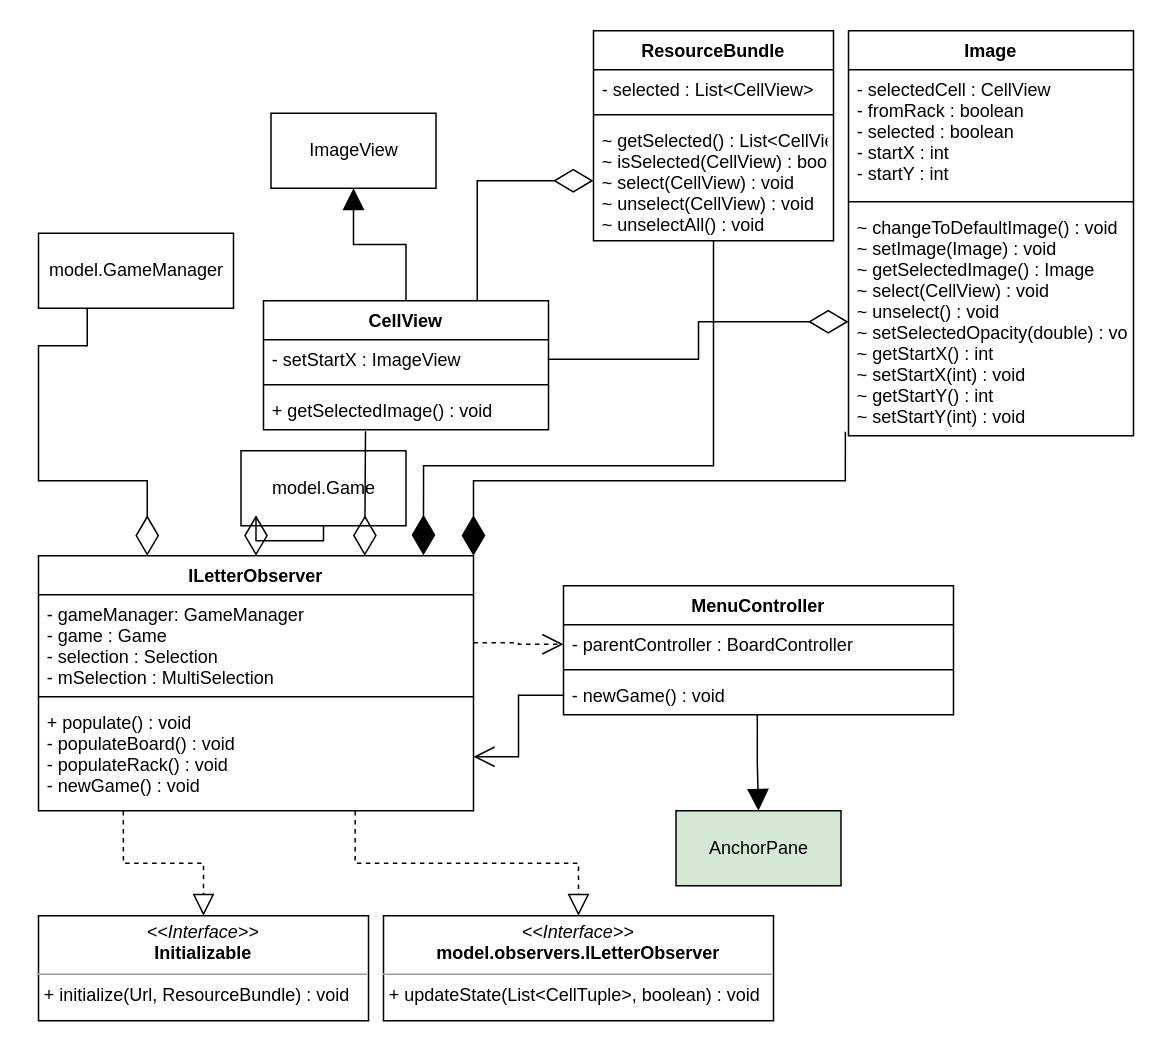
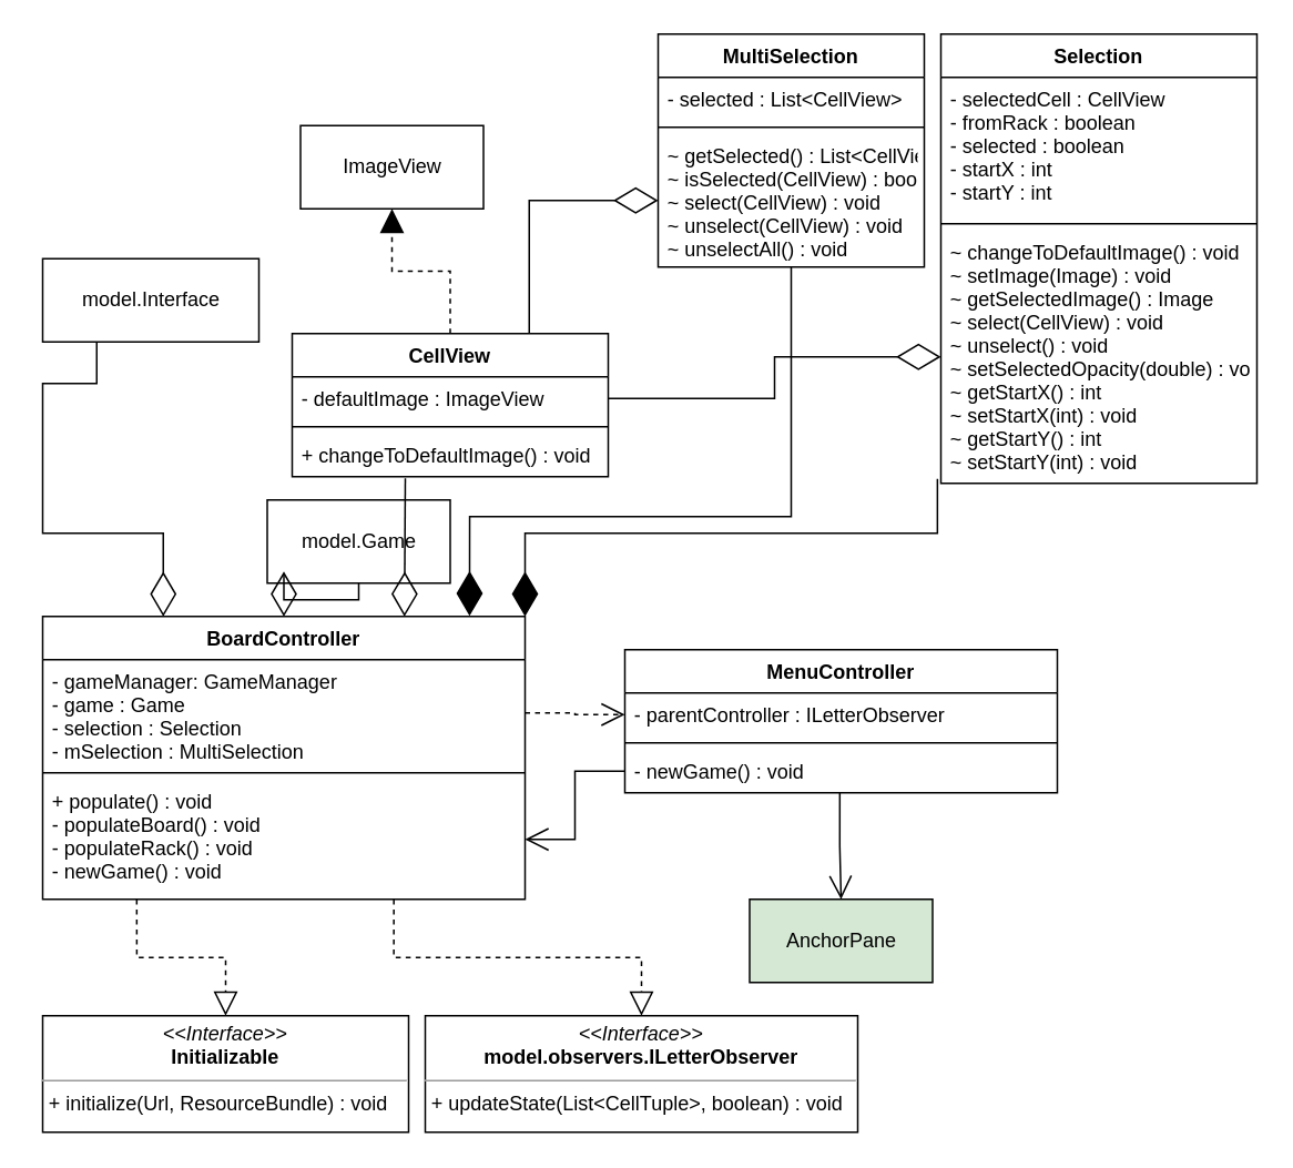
- <mxCell id="25" value="ResourceBundle" style="swimlane;fontStyle=1;align=center;verticalAlign=top;childLayout=stackLayout;horizontal=1;startSize=26;horizontalStack=0;resizeParent=1;resizeParentMax=0;resizeLast=0;collapsible=1;marginBottom=0;" parent="1" vertex="1"><mxGeometry x="390" y="20" width="160" height="140" as="geometry" /></mxCell>
+ <mxCell id="25" value="MultiSelection" style="swimlane;fontStyle=1;align=center;verticalAlign=top;childLayout=stackLayout;horizontal=1;startSize=26;horizontalStack=0;resizeParent=1;resizeParentMax=0;resizeLast=0;collapsible=1;marginBottom=0;" parent="1" vertex="1"><mxGeometry x="390" y="20" width="160" height="140" as="geometry" /></mxCell>
- <mxCell id="21" value="Image" style="swimlane;fontStyle=1;align=center;verticalAlign=top;childLayout=stackLayout;horizontal=1;startSize=26;horizontalStack=0;resizeParent=1;resizeParentMax=0;resizeLast=0;collapsible=1;marginBottom=0;" parent="1" vertex="1"><mxGeometry x="560" y="20" width="190" height="270" as="geometry" /></mxCell>
+ <mxCell id="21" value="Selection" style="swimlane;fontStyle=1;align=center;verticalAlign=top;childLayout=stackLayout;horizontal=1;startSize=26;horizontalStack=0;resizeParent=1;resizeParentMax=0;resizeLast=0;collapsible=1;marginBottom=0;" parent="1" vertex="1"><mxGeometry x="560" y="20" width="190" height="270" as="geometry" /></mxCell>
- <mxCell id="19" value="" style="endArrow=block;endFill=1;endSize=12;html=1;rounded=0;edgeStyle=orthogonalEdgeStyle;exitX=0.5;exitY=0;exitDx=0;exitDy=0;entryX=0.5;entryY=1;entryDx=0;entryDy=0;" parent="1" source="15" target="14" edge="1"><mxGeometry width="160" relative="1" as="geometry"><mxPoint x="170" y="250" as="sourcePoint" /><mxPoint x="330" y="250" as="targetPoint" /></mxGeometry></mxCell>
+ <mxCell id="19" value="" style="endArrow=block;endFill=1;endSize=12;html=1;rounded=0;edgeStyle=orthogonalEdgeStyle;exitX=0.5;exitY=0;exitDx=0;exitDy=0;entryX=0.5;entryY=1;entryDx=0;entryDy=0;dashed=1;" parent="1" source="15" target="14" edge="1"><mxGeometry width="160" relative="1" as="geometry"><mxPoint x="170" y="250" as="sourcePoint" /><mxPoint x="330" y="250" as="targetPoint" /></mxGeometry></mxCell>
- <mxCell id="35" value="model.GameManager" style="html=1;" parent="1" vertex="1"><mxGeometry x="20" y="155" width="130" height="50" as="geometry" /></mxCell>
+ <mxCell id="35" value="model.Interface" style="html=1;" parent="1" vertex="1"><mxGeometry x="20" y="155" width="130" height="50" as="geometry" /></mxCell>
- <mxCell id="16" value="- setStartX : ImageView" style="text;strokeColor=none;fillColor=none;align=left;verticalAlign=top;spacingLeft=4;spacingRight=4;overflow=hidden;rotatable=0;points=[[0,0.5],[1,0.5]];portConstraint=eastwest;" parent="15" vertex="1"><mxGeometry y="26" width="190" height="26" as="geometry" /></mxCell>
+ <mxCell id="16" value="- defaultImage : ImageView" style="text;strokeColor=none;fillColor=none;align=left;verticalAlign=top;spacingLeft=4;spacingRight=4;overflow=hidden;rotatable=0;points=[[0,0.5],[1,0.5]];portConstraint=eastwest;" parent="15" vertex="1"><mxGeometry y="26" width="190" height="26" as="geometry" /></mxCell>
- <mxCell id="18" value="+ getSelectedImage() : void" style="text;strokeColor=none;fillColor=none;align=left;verticalAlign=top;spacingLeft=4;spacingRight=4;overflow=hidden;rotatable=0;points=[[0,0.5],[1,0.5]];portConstraint=eastwest;" parent="15" vertex="1"><mxGeometry y="60" width="190" height="26" as="geometry" /></mxCell>
+ <mxCell id="18" value="+ changeToDefaultImage() : void" style="text;strokeColor=none;fillColor=none;align=left;verticalAlign=top;spacingLeft=4;spacingRight=4;overflow=hidden;rotatable=0;points=[[0,0.5],[1,0.5]];portConstraint=eastwest;" parent="15" vertex="1"><mxGeometry y="60" width="190" height="26" as="geometry" /></mxCell>
- <mxCell id="2" value="ILetterObserver" style="swimlane;fontStyle=1;align=center;verticalAlign=top;childLayout=stackLayout;horizontal=1;startSize=26;horizontalStack=0;resizeParent=1;resizeParentMax=0;resizeLast=0;collapsible=1;marginBottom=0;" parent="1" vertex="1"><mxGeometry x="20" y="370" width="290" height="170" as="geometry" /></mxCell>
+ <mxCell id="2" value="BoardController" style="swimlane;fontStyle=1;align=center;verticalAlign=top;childLayout=stackLayout;horizontal=1;startSize=26;horizontalStack=0;resizeParent=1;resizeParentMax=0;resizeLast=0;collapsible=1;marginBottom=0;" parent="1" vertex="1"><mxGeometry x="20" y="370" width="290" height="170" as="geometry" /></mxCell>
- <mxCell id="7" value="- parentController : BoardController" style="text;strokeColor=none;fillColor=none;align=left;verticalAlign=top;spacingLeft=4;spacingRight=4;overflow=hidden;rotatable=0;points=[[0,0.5],[1,0.5]];portConstraint=eastwest;" parent="6" vertex="1"><mxGeometry y="26" width="260" height="26" as="geometry" /></mxCell>
+ <mxCell id="7" value="- parentController : ILetterObserver" style="text;strokeColor=none;fillColor=none;align=left;verticalAlign=top;spacingLeft=4;spacingRight=4;overflow=hidden;rotatable=0;points=[[0,0.5],[1,0.5]];portConstraint=eastwest;" parent="6" vertex="1"><mxGeometry y="26" width="260" height="26" as="geometry" /></mxCell>
- <mxCell id="34" value="" style="endArrow=block;endFill=1;endSize=12;html=1;rounded=0;edgeStyle=orthogonalEdgeStyle;entryX=0.5;entryY=0;entryDx=0;entryDy=0;exitX=0.497;exitY=1.002;exitDx=0;exitDy=0;exitPerimeter=0;" parent="1" source="9" target="33" edge="1"><mxGeometry width="160" relative="1" as="geometry"><mxPoint x="320" y="520" as="sourcePoint" /><mxPoint x="480" y="520" as="targetPoint" /></mxGeometry></mxCell>
+ <mxCell id="34" value="" style="endArrow=open;endFill=1;endSize=12;html=1;rounded=0;edgeStyle=orthogonalEdgeStyle;entryX=0.5;entryY=0;entryDx=0;entryDy=0;exitX=0.497;exitY=1.002;exitDx=0;exitDy=0;exitPerimeter=0;" parent="1" source="9" target="33" edge="1"><mxGeometry width="160" relative="1" as="geometry"><mxPoint x="320" y="520" as="sourcePoint" /><mxPoint x="480" y="520" as="targetPoint" /></mxGeometry></mxCell>
